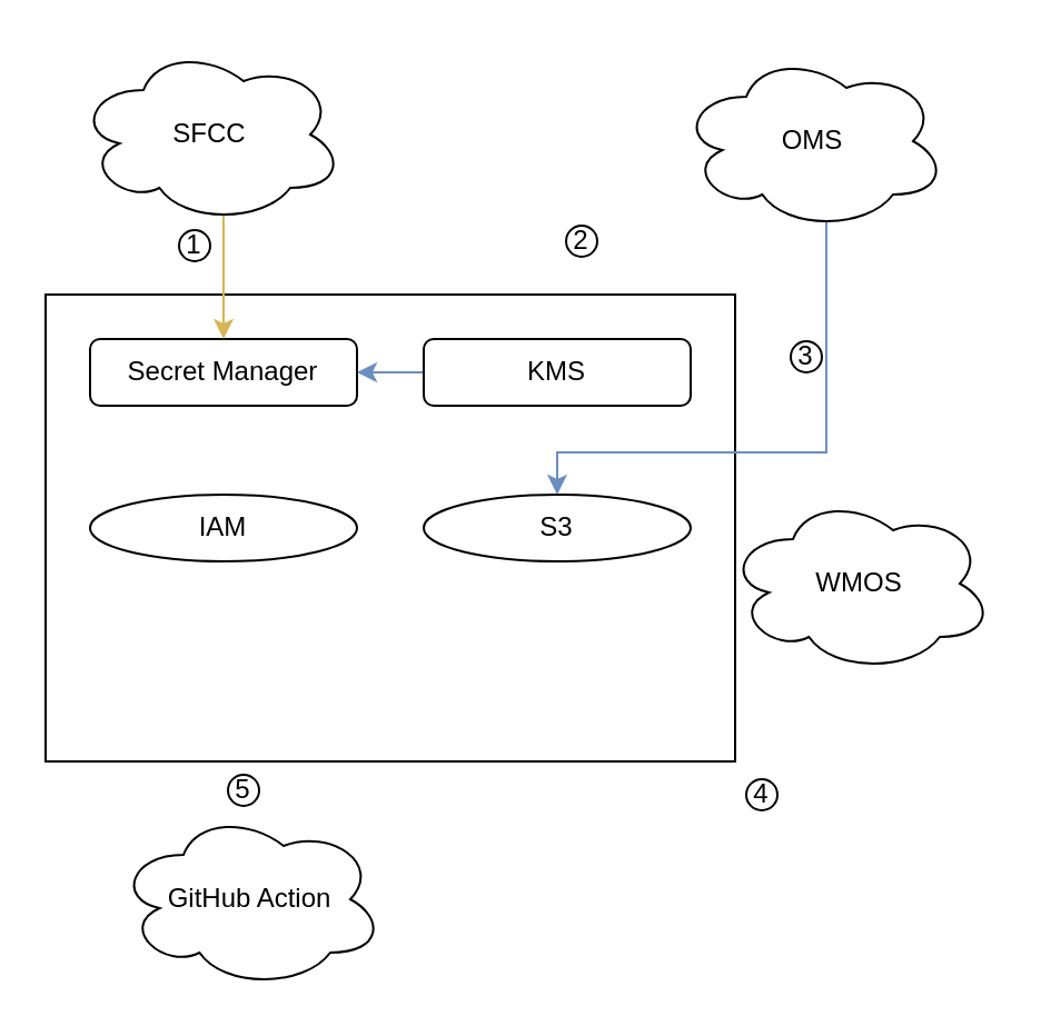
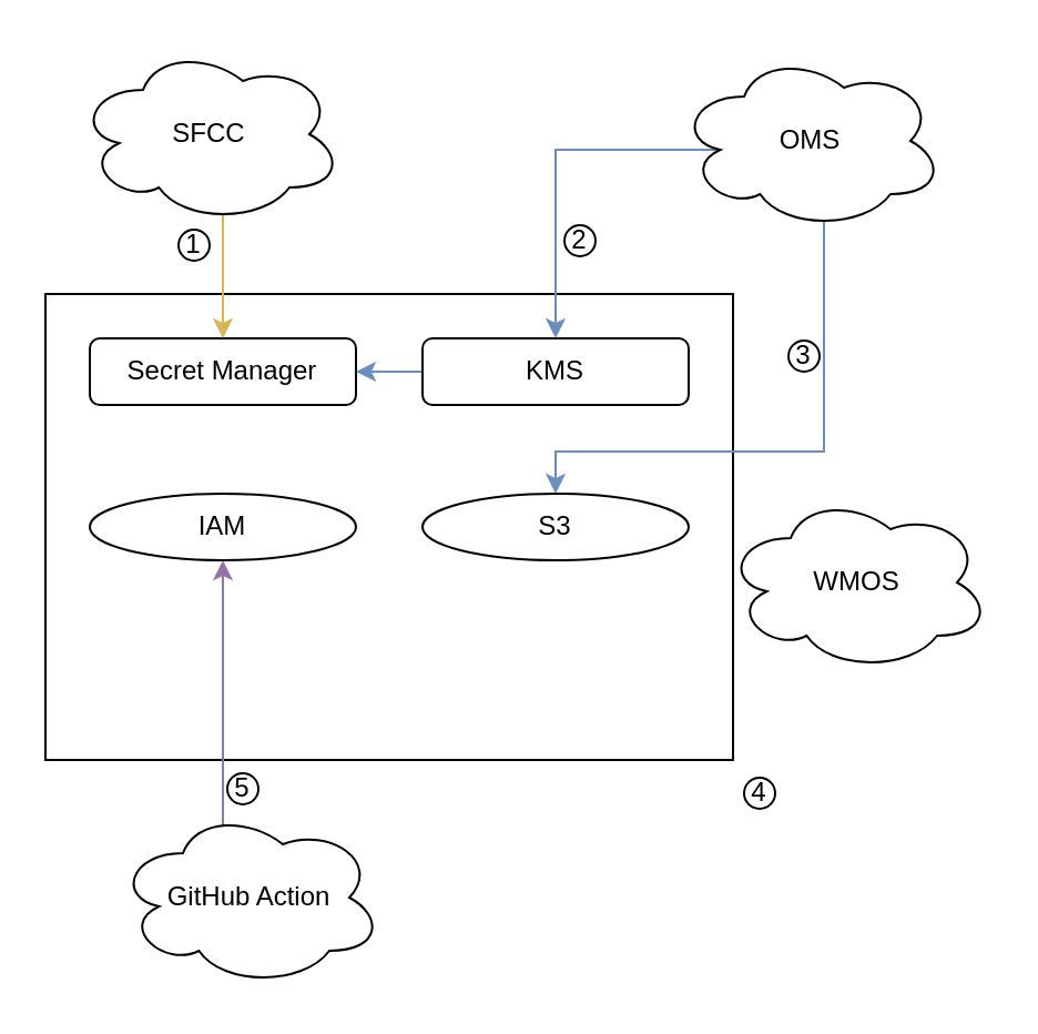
+ <mxCell id="10" style="edgeStyle=orthogonalEdgeStyle;rounded=0;orthogonalLoop=1;jettySize=auto;html=1;exitX=0.16;exitY=0.55;exitDx=0;exitDy=0;exitPerimeter=0;fillColor=#dae8fc;strokeColor=#6c8ebf;" edge="1" parent="1" source="12" target="5"><mxGeometry relative="1" as="geometry"><Array as="points"><mxPoint x="250" y="67" /></Array></mxGeometry></mxCell>
+ <mxCell id="14" style="edgeStyle=orthogonalEdgeStyle;rounded=0;orthogonalLoop=1;jettySize=auto;html=1;exitX=0.4;exitY=0.1;exitDx=0;exitDy=0;exitPerimeter=0;entryX=0.5;entryY=1;entryDx=0;entryDy=0;fillColor=#e1d5e7;strokeColor=#9673a6;" edge="1" parent="1" source="15" target="6"><mxGeometry relative="1" as="geometry" /></mxCell>
